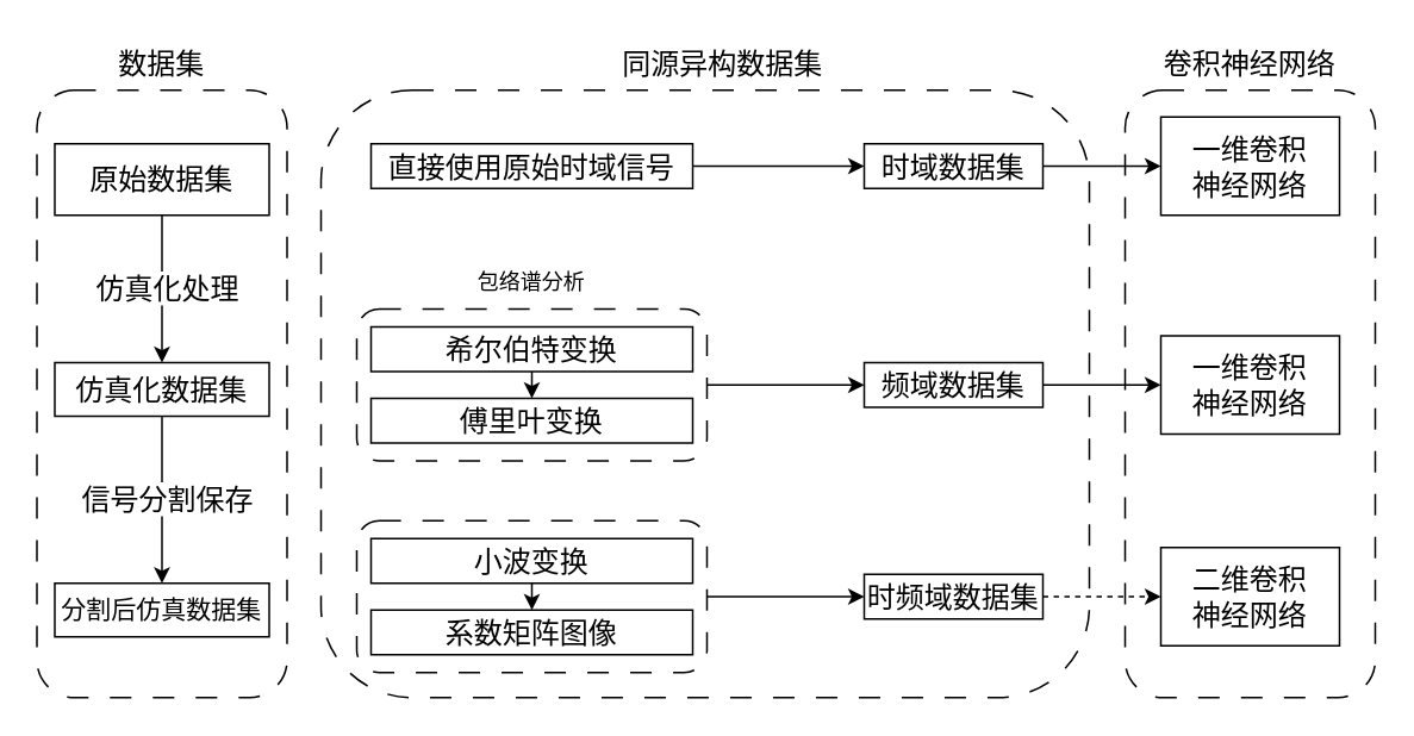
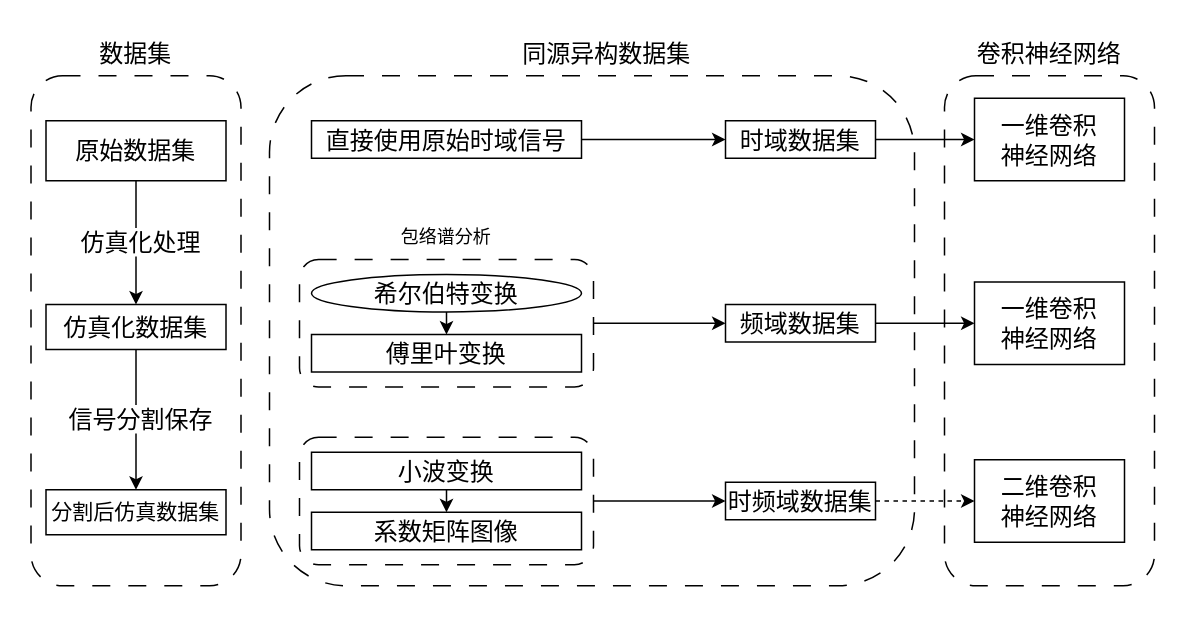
- <mxCell id="21" value="希尔伯特变换" style="rounded=0;whiteSpace=wrap;html=1;fontSize=16;" vertex="1" parent="1"><mxGeometry x="207" y="182.5" width="180" height="25" as="geometry" /></mxCell>
+ <mxCell id="21" value="希尔伯特变换" style="ellipse;whiteSpace=wrap;html=1;fontSize=16;" vertex="1" parent="1"><mxGeometry x="207" y="182.5" width="180" height="25" as="geometry" /></mxCell>
